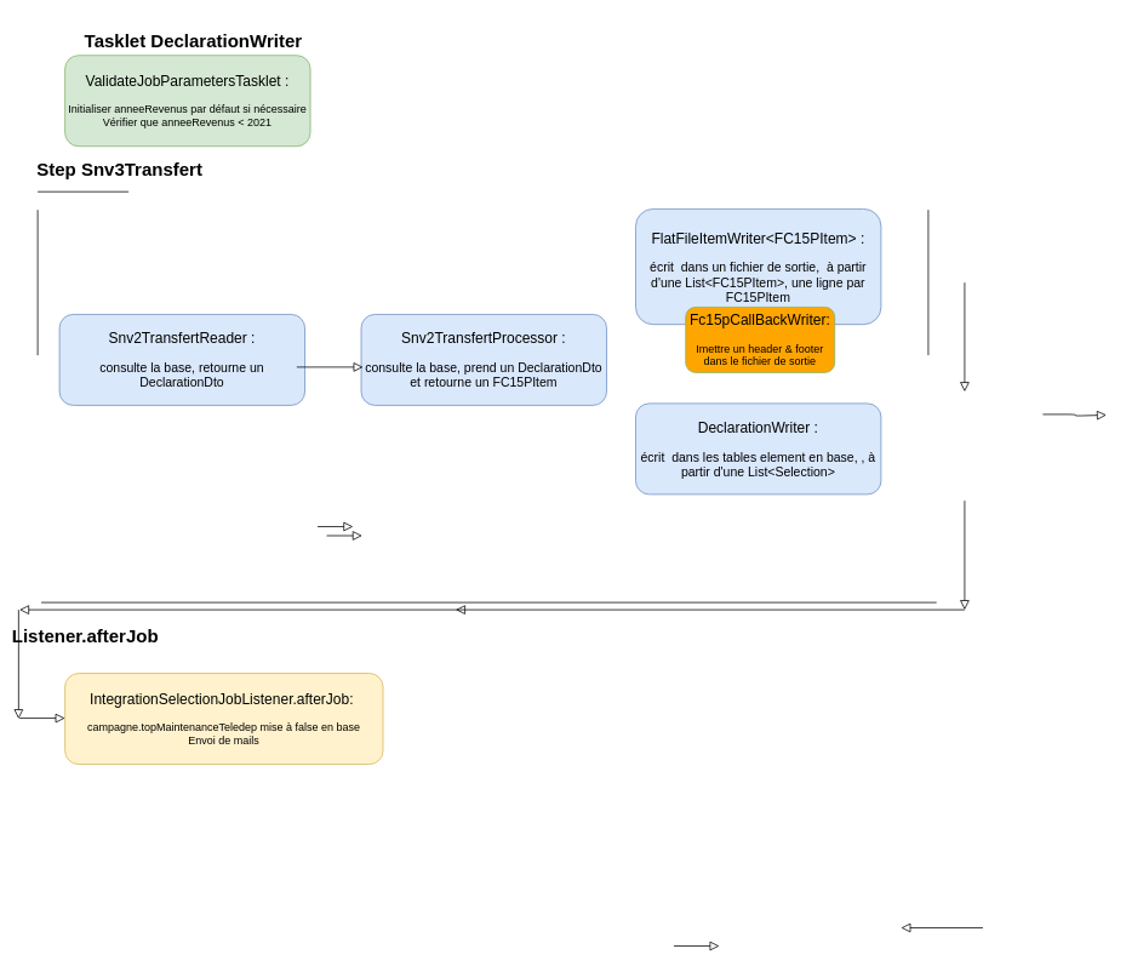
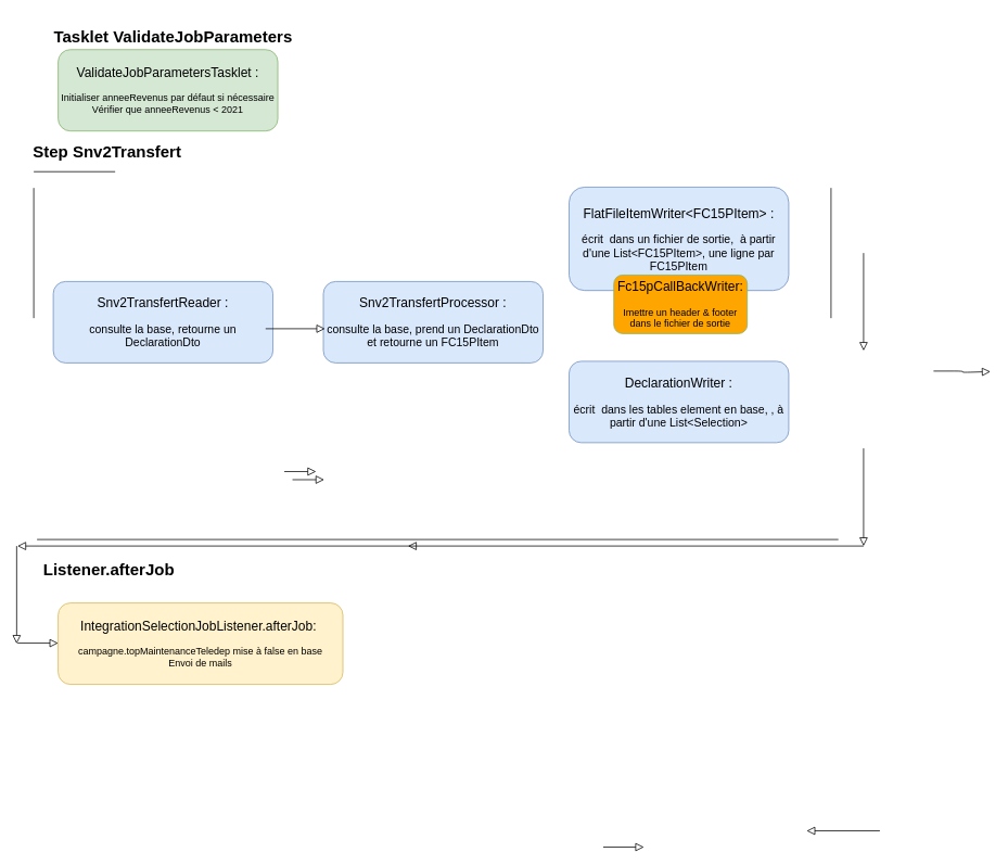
- <mxCell id="3" value="&lt;font size=&quot;1&quot;&gt;&lt;b style=&quot;font-size: 20px;&quot;&gt;Tasklet DeclarationWriter&lt;/b&gt;&lt;/font&gt;" style="text;html=1;align=center;verticalAlign=middle;whiteSpace=wrap;rounded=1;" parent="1" vertex="1"><mxGeometry x="61" y="20" width="303" height="46" as="geometry" /></mxCell>
+ <mxCell id="3" value="&lt;font size=&quot;1&quot;&gt;&lt;b style=&quot;font-size: 20px;&quot;&gt;Tasklet ValidateJobParameters&lt;/b&gt;&lt;/font&gt;" style="text;html=1;align=center;verticalAlign=middle;whiteSpace=wrap;rounded=1;" parent="1" vertex="1"><mxGeometry x="61" y="20" width="303" height="46" as="geometry" /></mxCell>
- <mxCell id="10" value="&lt;font size=&quot;1&quot;&gt;&lt;b style=&quot;font-size: 20px;&quot;&gt;Step Snv3Transfert&lt;/b&gt;&lt;/font&gt;" style="text;html=1;align=center;verticalAlign=middle;whiteSpace=wrap;rounded=1;" parent="1" vertex="1"><mxGeometry x="34" y="160" width="195" height="50" as="geometry" /></mxCell>
+ <mxCell id="10" value="&lt;font size=&quot;1&quot;&gt;&lt;b style=&quot;font-size: 20px;&quot;&gt;Step Snv2Transfert&lt;/b&gt;&lt;/font&gt;" style="text;html=1;align=center;verticalAlign=middle;whiteSpace=wrap;rounded=1;" parent="1" vertex="1"><mxGeometry x="34" y="160" width="195" height="50" as="geometry" /></mxCell>
- <mxCell id="5" value="&lt;font size=&quot;1&quot;&gt;&lt;b style=&quot;font-size: 20px;&quot;&gt;Listener.afterJob&lt;/b&gt;&lt;/font&gt;" style="text;whiteSpace=wrap;html=1;rounded=1;" parent="1" vertex="1"><mxGeometry x="11" y="680" width="210" height="50" as="geometry" /></mxCell>
+ <mxCell id="5" value="&lt;font size=&quot;1&quot;&gt;&lt;b style=&quot;font-size: 20px;&quot;&gt;Listener.afterJob&lt;/b&gt;&lt;/font&gt;" style="text;whiteSpace=wrap;html=1;rounded=1;" parent="1" vertex="1"><mxGeometry x="51" y="680" width="210" height="50" as="geometry" /></mxCell>
